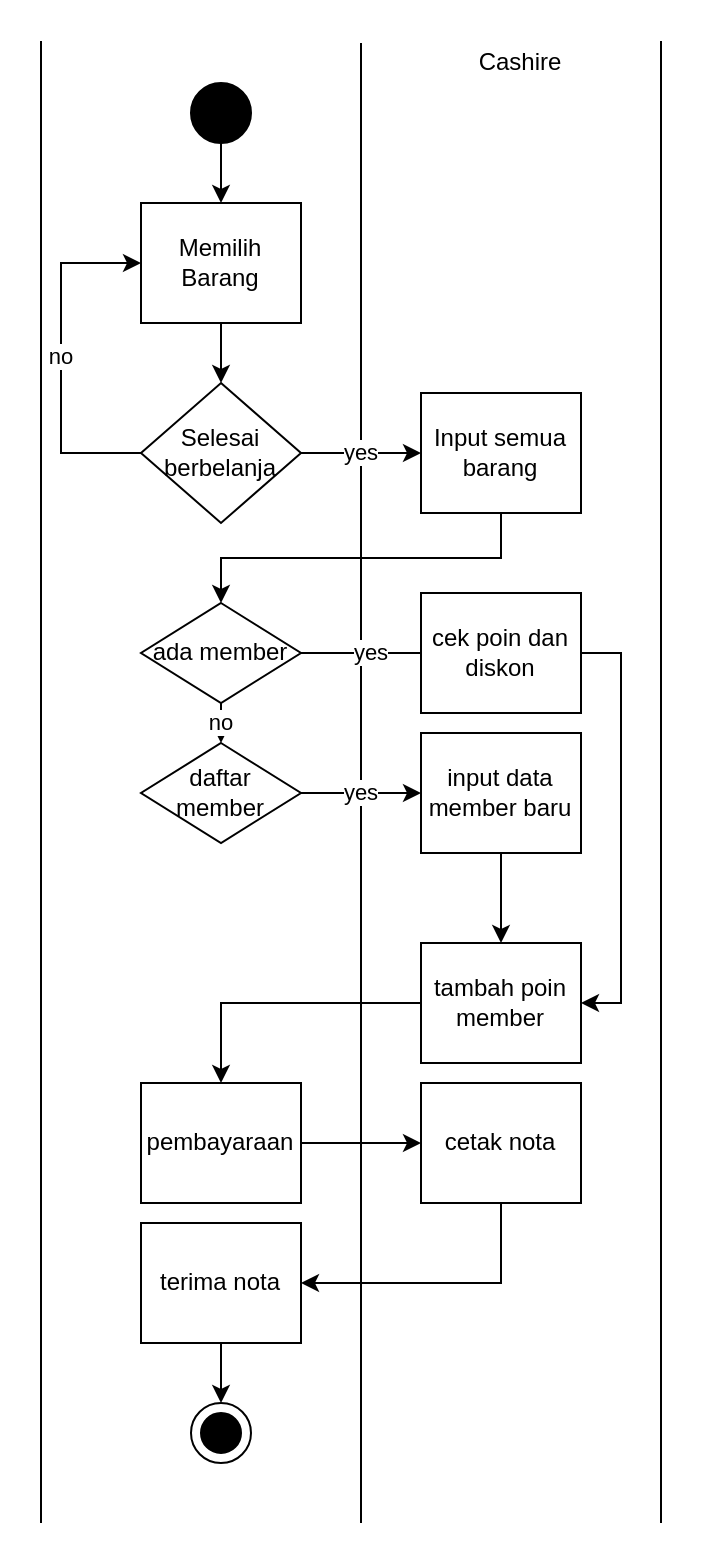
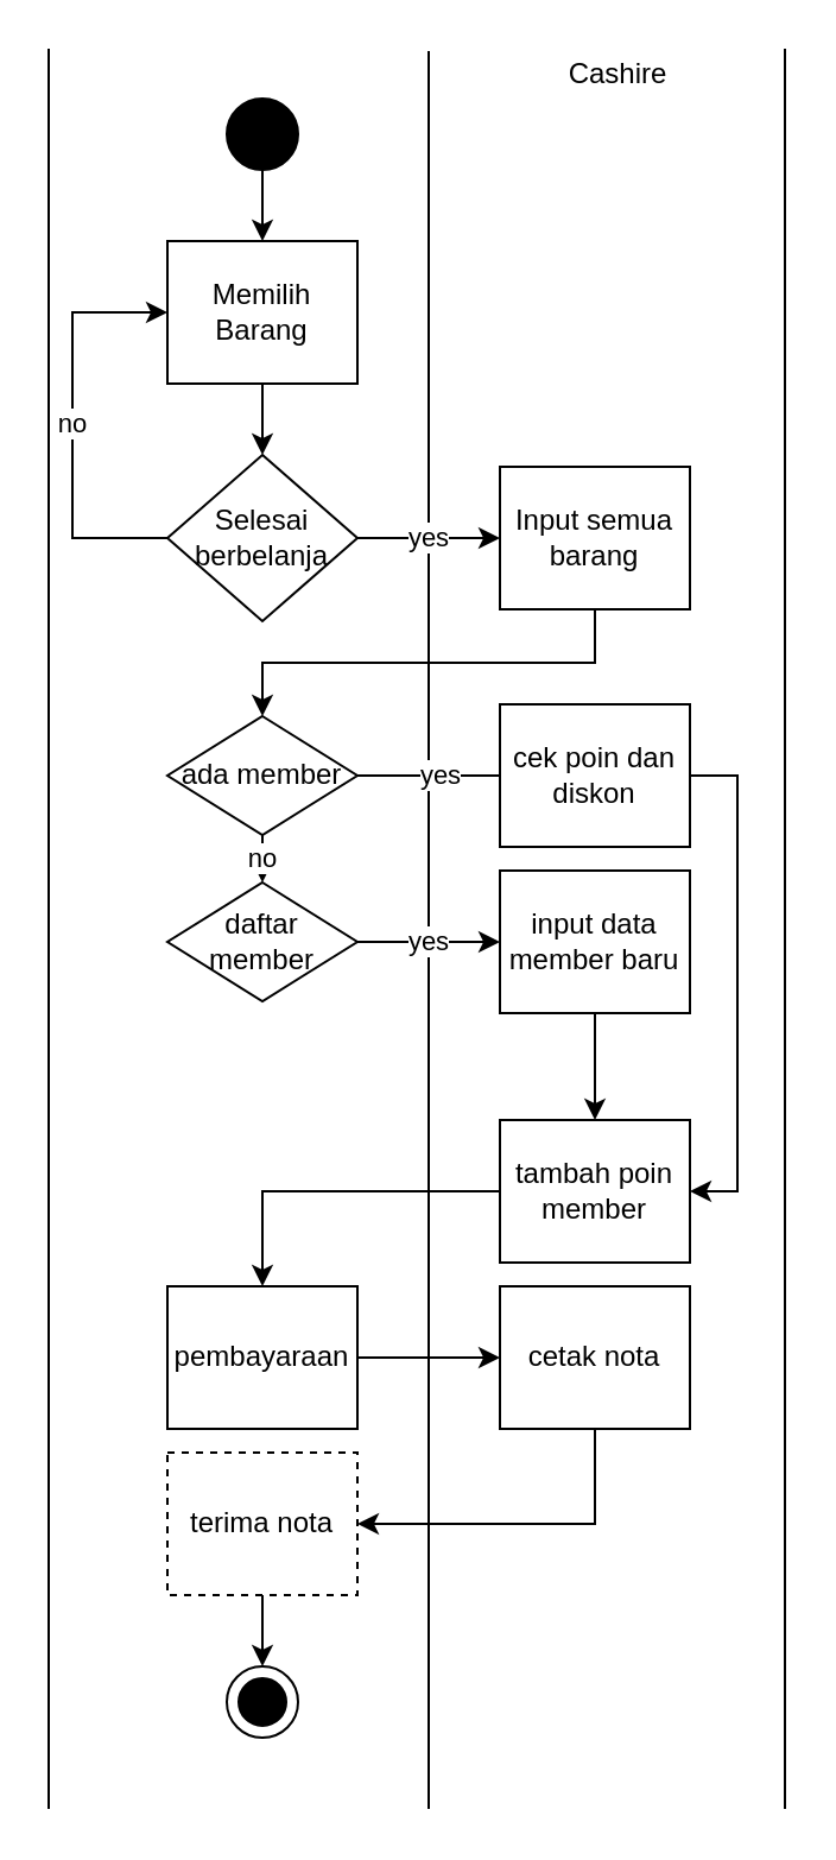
- <mxCell id="27" value="terima nota" style="rounded=0;whiteSpace=wrap;html=1;" vertex="1" parent="1"><mxGeometry x="70" y="611" width="80" height="60" as="geometry" /></mxCell>
+ <mxCell id="27" value="terima nota" style="rounded=0;whiteSpace=wrap;html=1;dashed=1;" vertex="1" parent="1"><mxGeometry x="70" y="611" width="80" height="60" as="geometry" /></mxCell>
